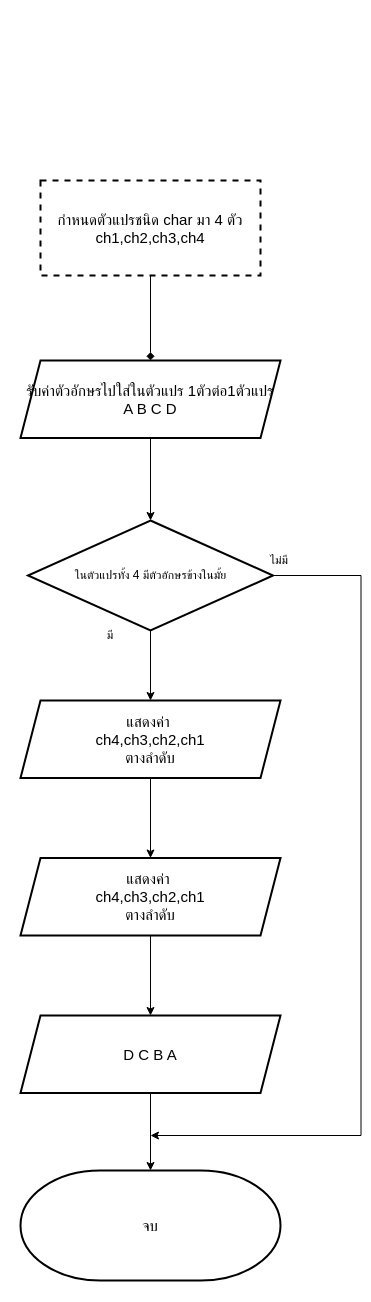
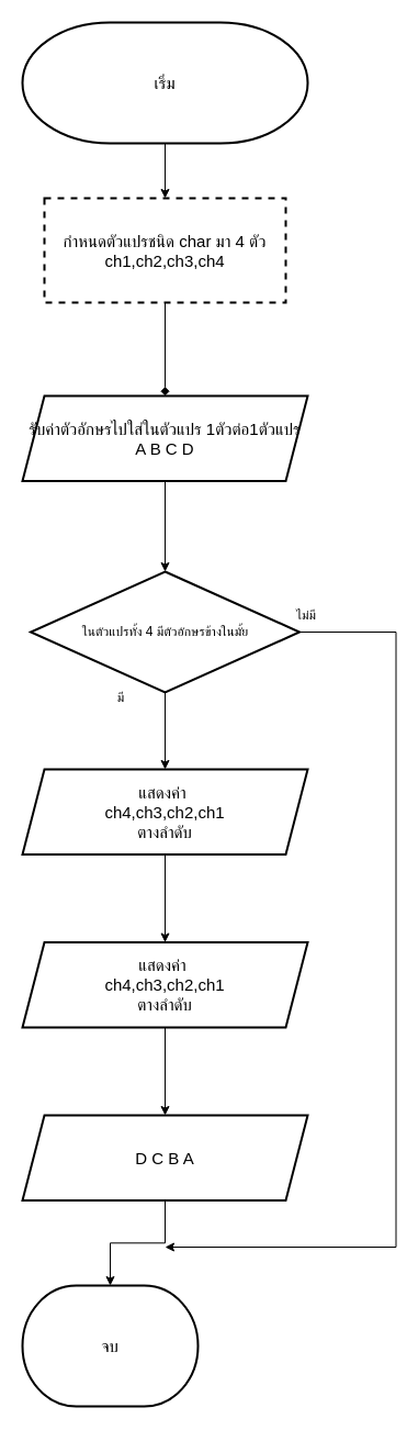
+ <mxCell id="3" value="เริ่ม" style="strokeWidth=2;html=1;shape=mxgraph.flowchart.terminator;whiteSpace=wrap;fontSize=15;" vertex="1" parent="1"><mxGeometry x="20" y="20" width="260" height="110" as="geometry" /></mxCell>
+ <mxCell id="2" value="" style="edgeStyle=orthogonalEdgeStyle;rounded=0;orthogonalLoop=1;jettySize=auto;html=1;" edge="1" parent="1" source="3" target="5"><mxGeometry relative="1" as="geometry" /></mxCell>
- <mxCell id="20" value="จบ" style="strokeWidth=2;html=1;shape=mxgraph.flowchart.terminator;whiteSpace=wrap;fontSize=15;" vertex="1" parent="1"><mxGeometry x="20" y="1170" width="260" height="110" as="geometry" /></mxCell>
+ <mxCell id="20" value="จบ" style="strokeWidth=2;html=1;shape=mxgraph.flowchart.terminator;whiteSpace=wrap;fontSize=15;" vertex="1" parent="1"><mxGeometry x="20" y="1170" width="160" height="110" as="geometry" /></mxCell>
